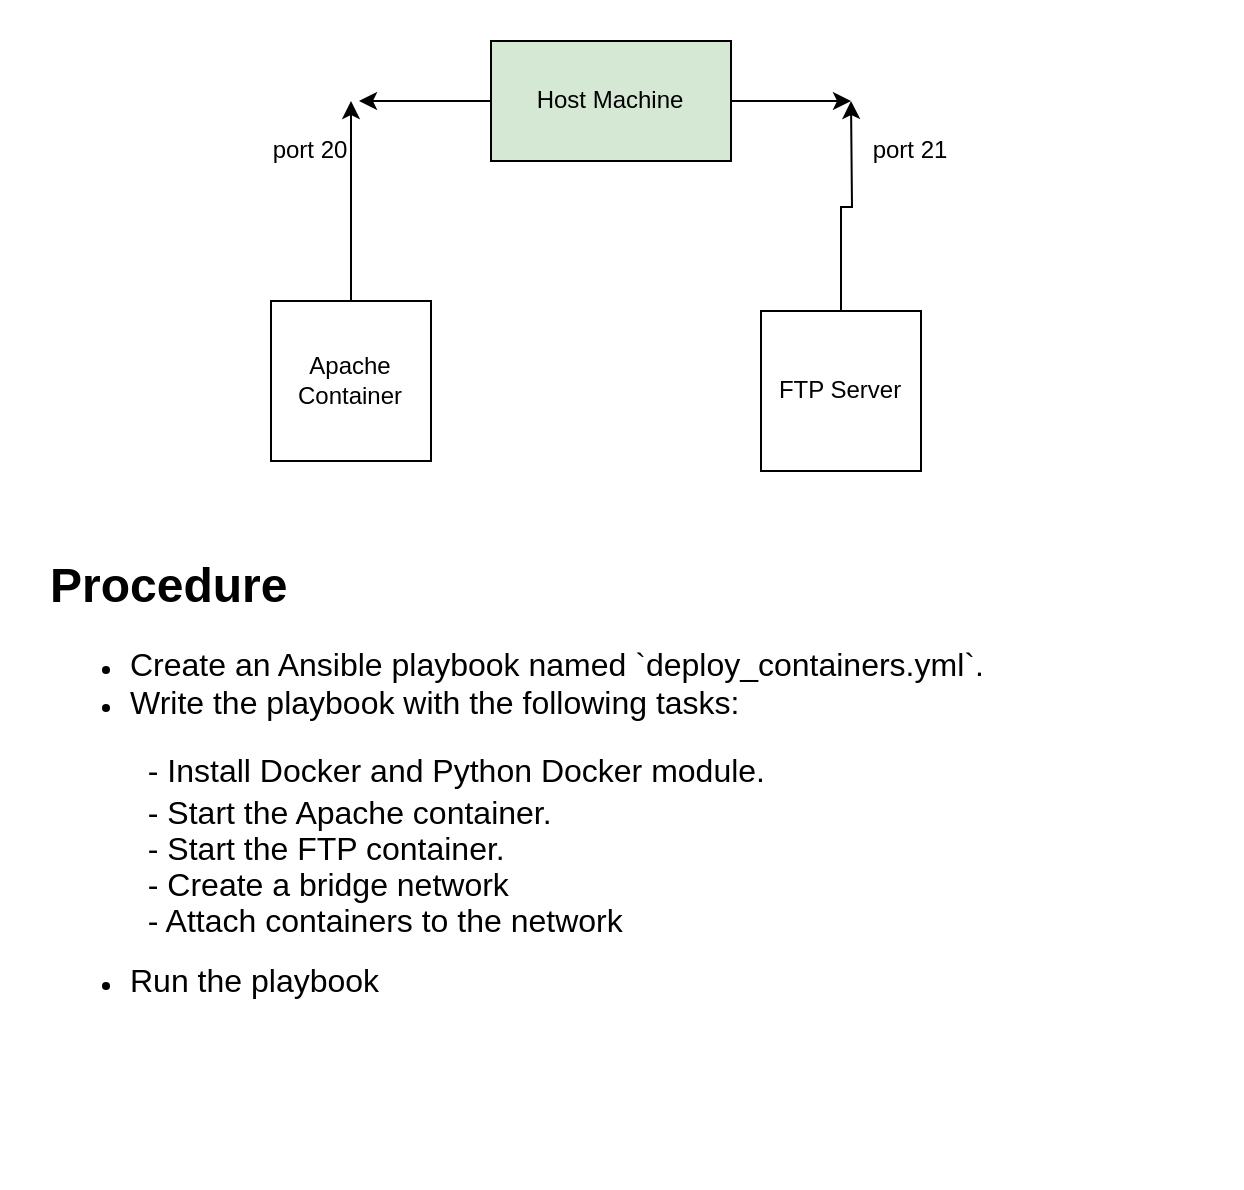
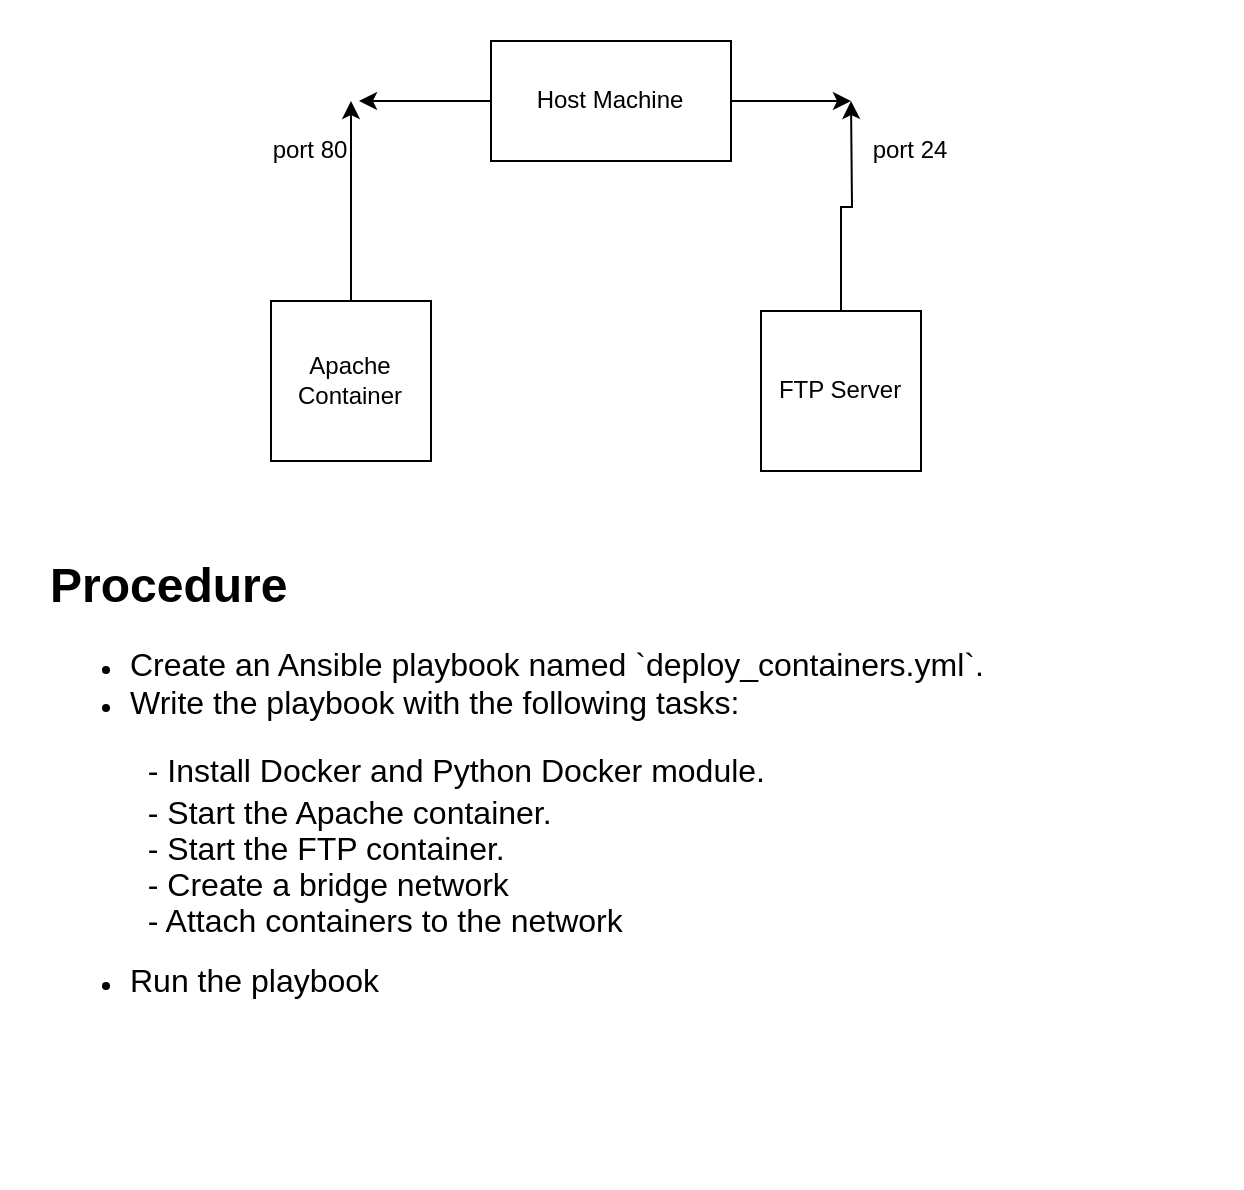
- <mxCell id="4" value="Host Machine" style="rounded=0;whiteSpace=wrap;html=1;fillColor=#d5e8d4;" parent="1" vertex="1"><mxGeometry x="245" y="20" width="120" height="60" as="geometry" /></mxCell>
+ <mxCell id="4" value="Host Machine" style="rounded=0;whiteSpace=wrap;html=1;" parent="1" vertex="1"><mxGeometry x="245" y="20" width="120" height="60" as="geometry" /></mxCell>
- <mxCell id="9" value="port 20" style="text;html=1;strokeColor=none;fillColor=none;align=center;verticalAlign=middle;whiteSpace=wrap;rounded=0;" vertex="1" parent="1"><mxGeometry x="125" y="60" width="60" height="30" as="geometry" /></mxCell>
+ <mxCell id="9" value="port 80" style="text;html=1;strokeColor=none;fillColor=none;align=center;verticalAlign=middle;whiteSpace=wrap;rounded=0;" vertex="1" parent="1"><mxGeometry x="125" y="60" width="60" height="30" as="geometry" /></mxCell>
- <mxCell id="10" value="port 21" style="text;html=1;strokeColor=none;fillColor=none;align=center;verticalAlign=middle;whiteSpace=wrap;rounded=0;" vertex="1" parent="1"><mxGeometry x="425" y="60" width="60" height="30" as="geometry" /></mxCell>
+ <mxCell id="10" value="port 24" style="text;html=1;strokeColor=none;fillColor=none;align=center;verticalAlign=middle;whiteSpace=wrap;rounded=0;" vertex="1" parent="1"><mxGeometry x="425" y="60" width="60" height="30" as="geometry" /></mxCell>
